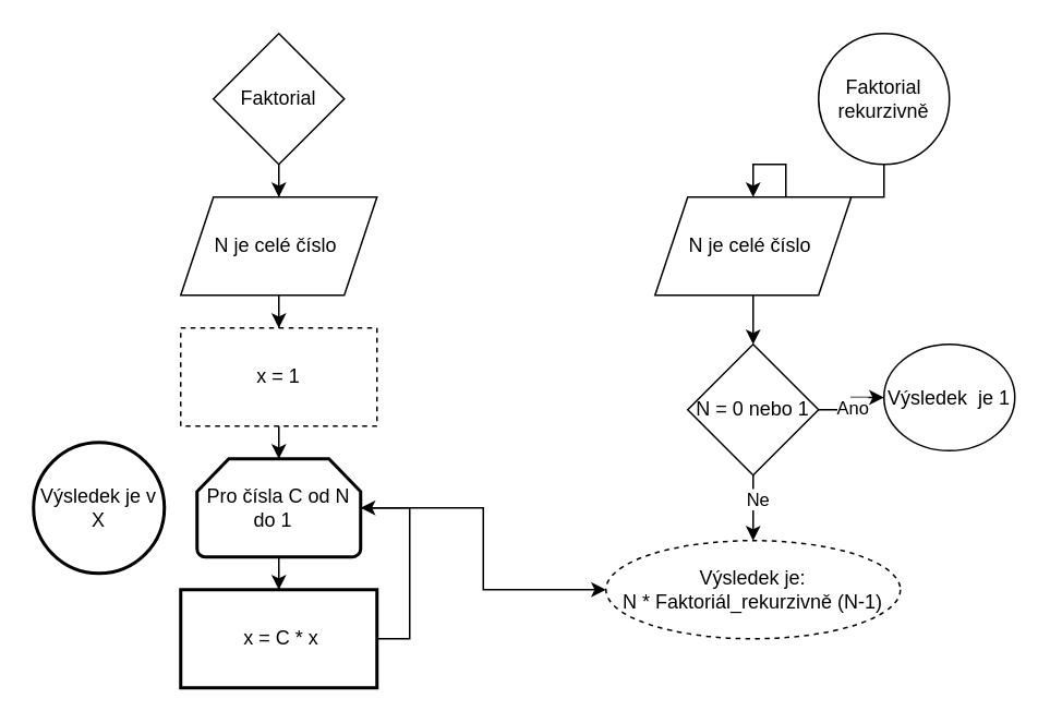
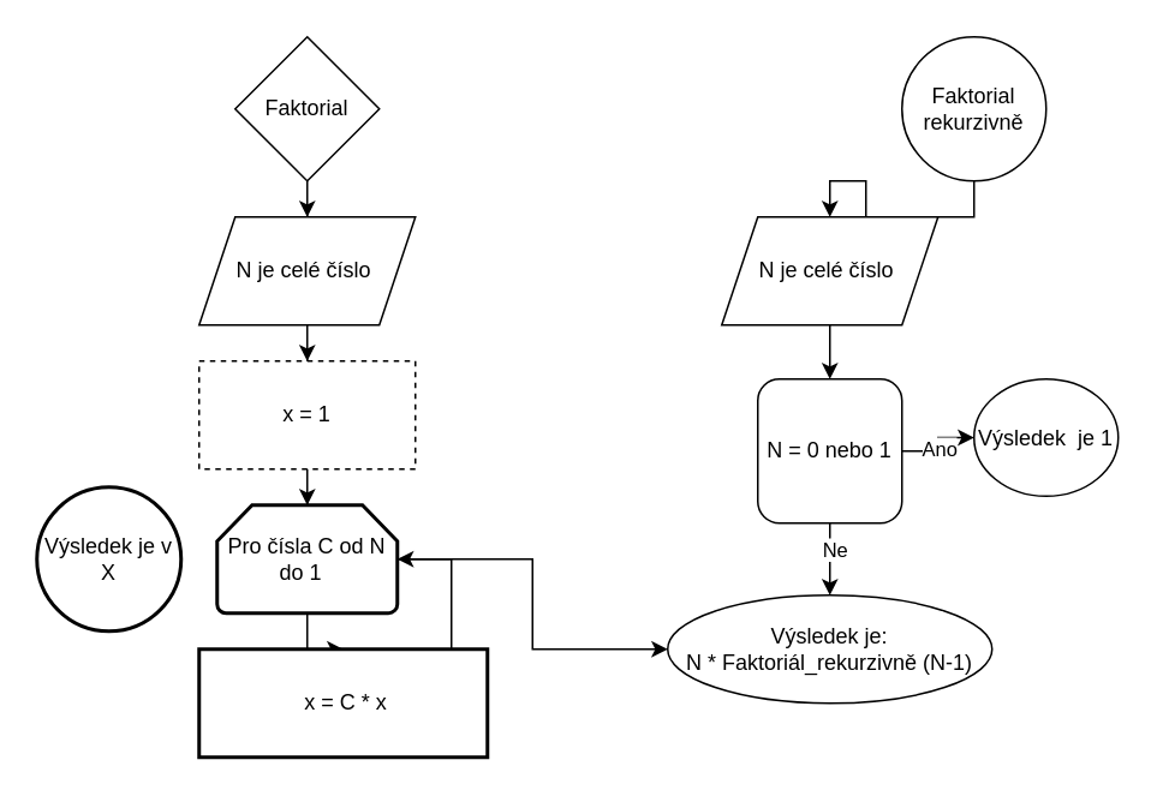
- <mxCell id="22" value="N = 0 nebo 1" style="rhombus;whiteSpace=wrap;html=1;" vertex="1" parent="1"><mxGeometry x="420" y="210" width="80" height="80" as="geometry" /></mxCell>
+ <mxCell id="22" value="N = 0 nebo 1" style="whiteSpace=wrap;html=1;rounded=1;" vertex="1" parent="1"><mxGeometry x="420" y="210" width="80" height="80" as="geometry" /></mxCell>
- <mxCell id="24" value="Výsledek je:&lt;br style=&quot;border-color: var(--border-color);&quot;&gt;N * Faktoriál_rekurzivně (N-1)" style="ellipse;whiteSpace=wrap;html=1;dashed=1;" vertex="1" parent="1"><mxGeometry x="370" y="330" width="180" height="60" as="geometry" /></mxCell>
+ <mxCell id="24" value="Výsledek je:&lt;br style=&quot;border-color: var(--border-color);&quot;&gt;N * Faktoriál_rekurzivně (N-1)" style="ellipse;whiteSpace=wrap;html=1;" vertex="1" parent="1"><mxGeometry x="370" y="330" width="180" height="60" as="geometry" /></mxCell>
- <mxCell id="8" value="&amp;nbsp;x = C * x" style="whiteSpace=wrap;html=1;strokeWidth=2;" vertex="1" parent="1"><mxGeometry x="110" y="360" width="120" height="60" as="geometry" /></mxCell>
+ <mxCell id="8" value="&amp;nbsp;x = C * x" style="whiteSpace=wrap;html=1;strokeWidth=2;" vertex="1" parent="1"><mxGeometry x="110" y="360" width="160" height="60" as="geometry" /></mxCell>
